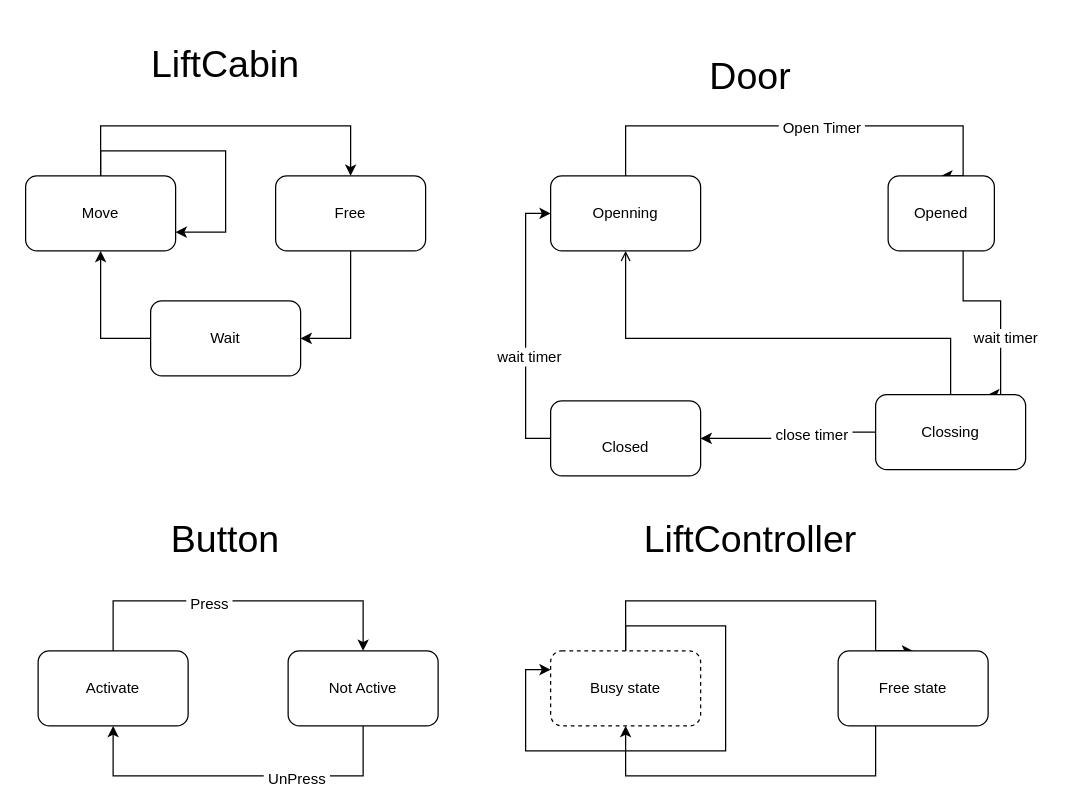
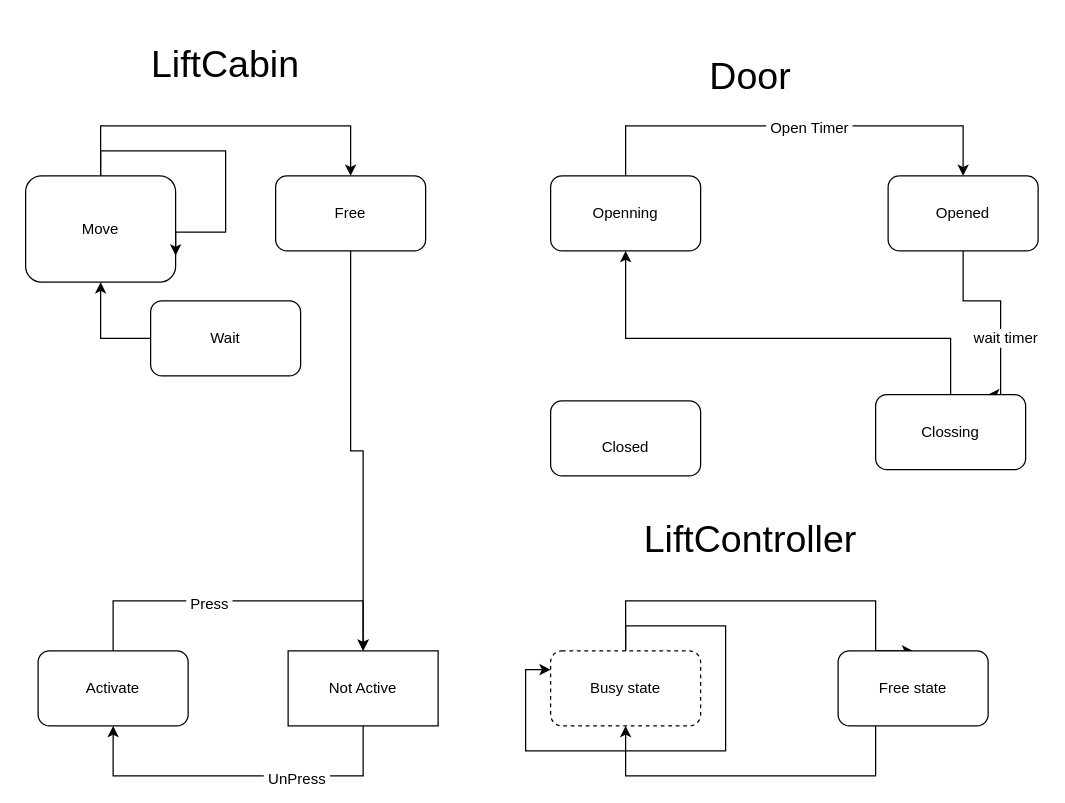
- <mxCell id="3" value="Move" style="rounded=1;whiteSpace=wrap;html=1;" vertex="1" parent="1"><mxGeometry x="20" y="140" width="120" height="60" as="geometry" /></mxCell>
+ <mxCell id="3" value="Move" style="rounded=1;whiteSpace=wrap;html=1;" vertex="1" parent="1"><mxGeometry x="20" y="140" width="120" height="85" as="geometry" /></mxCell>
- <mxCell id="15" value="Opened" style="rounded=1;whiteSpace=wrap;html=1;" vertex="1" parent="1"><mxGeometry x="710" y="140" width="85" height="60" as="geometry" /></mxCell>
+ <mxCell id="15" value="Opened" style="rounded=1;whiteSpace=wrap;html=1;" vertex="1" parent="1"><mxGeometry x="710" y="140" width="120" height="60" as="geometry" /></mxCell>
- <mxCell id="16" style="edgeStyle=orthogonalEdgeStyle;rounded=0;orthogonalLoop=1;jettySize=auto;html=1;entryX=0.5;entryY=1;entryDx=0;entryDy=0;endArrow=open;" edge="1" parent="1" source="19" target="12"><mxGeometry relative="1" as="geometry"><Array as="points"><mxPoint x="500" y="270" /></Array></mxGeometry></mxCell>
+ <mxCell id="16" style="edgeStyle=orthogonalEdgeStyle;rounded=0;orthogonalLoop=1;jettySize=auto;html=1;entryX=0.5;entryY=1;entryDx=0;entryDy=0;" edge="1" parent="1" source="19" target="12"><mxGeometry relative="1" as="geometry"><Array as="points"><mxPoint x="500" y="270" /></Array></mxGeometry></mxCell>
- <mxCell id="21" style="edgeStyle=orthogonalEdgeStyle;rounded=0;orthogonalLoop=1;jettySize=auto;html=1;entryX=0;entryY=0.5;entryDx=0;entryDy=0;fontSize=29;" edge="1" parent="1" source="23" target="12"><mxGeometry relative="1" as="geometry"><Array as="points"><mxPoint x="420" y="350" /><mxPoint x="420" y="170" /></Array></mxGeometry></mxCell>
- <mxCell id="22" value="wait timer" style="edgeLabel;html=1;align=center;verticalAlign=middle;resizable=0;points=[];fontSize=12;" vertex="1" connectable="0" parent="21"><mxGeometry x="-0.22" y="-2" relative="1" as="geometry"><mxPoint as="offset" /></mxGeometry></mxCell>
- <mxCell id="4" style="edgeStyle=orthogonalEdgeStyle;rounded=0;orthogonalLoop=1;jettySize=auto;html=1;entryX=1;entryY=0.5;entryDx=0;entryDy=0;" edge="1" parent="1" source="5" target="7"><mxGeometry relative="1" as="geometry" /></mxCell>
+ <mxCell id="4" style="edgeStyle=orthogonalEdgeStyle;rounded=0;orthogonalLoop=1;jettySize=auto;html=1;" edge="1" parent="1" source="5" target="29"><mxGeometry relative="1" as="geometry" /></mxCell>
- <mxCell id="17" style="edgeStyle=orthogonalEdgeStyle;rounded=0;orthogonalLoop=1;jettySize=auto;html=1;entryX=1;entryY=0.5;entryDx=0;entryDy=0;fontSize=29;" edge="1" parent="1" source="19" target="23"><mxGeometry relative="1" as="geometry" /></mxCell>
- <mxCell id="18" value="&amp;nbsp;close timer&amp;nbsp;" style="edgeLabel;html=1;align=center;verticalAlign=middle;resizable=0;points=[];fontSize=12;" vertex="1" connectable="0" parent="17"><mxGeometry x="-0.283" y="2" relative="1" as="geometry"><mxPoint as="offset" /></mxGeometry></mxCell>
- <mxCell id="30" value="&lt;span style=&quot;font-size: 30px;&quot;&gt;Button&lt;br&gt;&lt;/span&gt;" style="text;html=1;strokeColor=none;fillColor=none;align=center;verticalAlign=middle;whiteSpace=wrap;rounded=0;" vertex="1" parent="1"><mxGeometry x="110" y="400" width="140" height="60" as="geometry" /></mxCell>
- <mxCell id="29" value="Not Active" style="rounded=1;whiteSpace=wrap;html=1;" vertex="1" parent="1"><mxGeometry x="230" y="520" width="120" height="60" as="geometry" /></mxCell>
+ <mxCell id="29" value="Not Active" style="whiteSpace=wrap;html=1;rounded=0;" vertex="1" parent="1"><mxGeometry x="230" y="520" width="120" height="60" as="geometry" /></mxCell>
